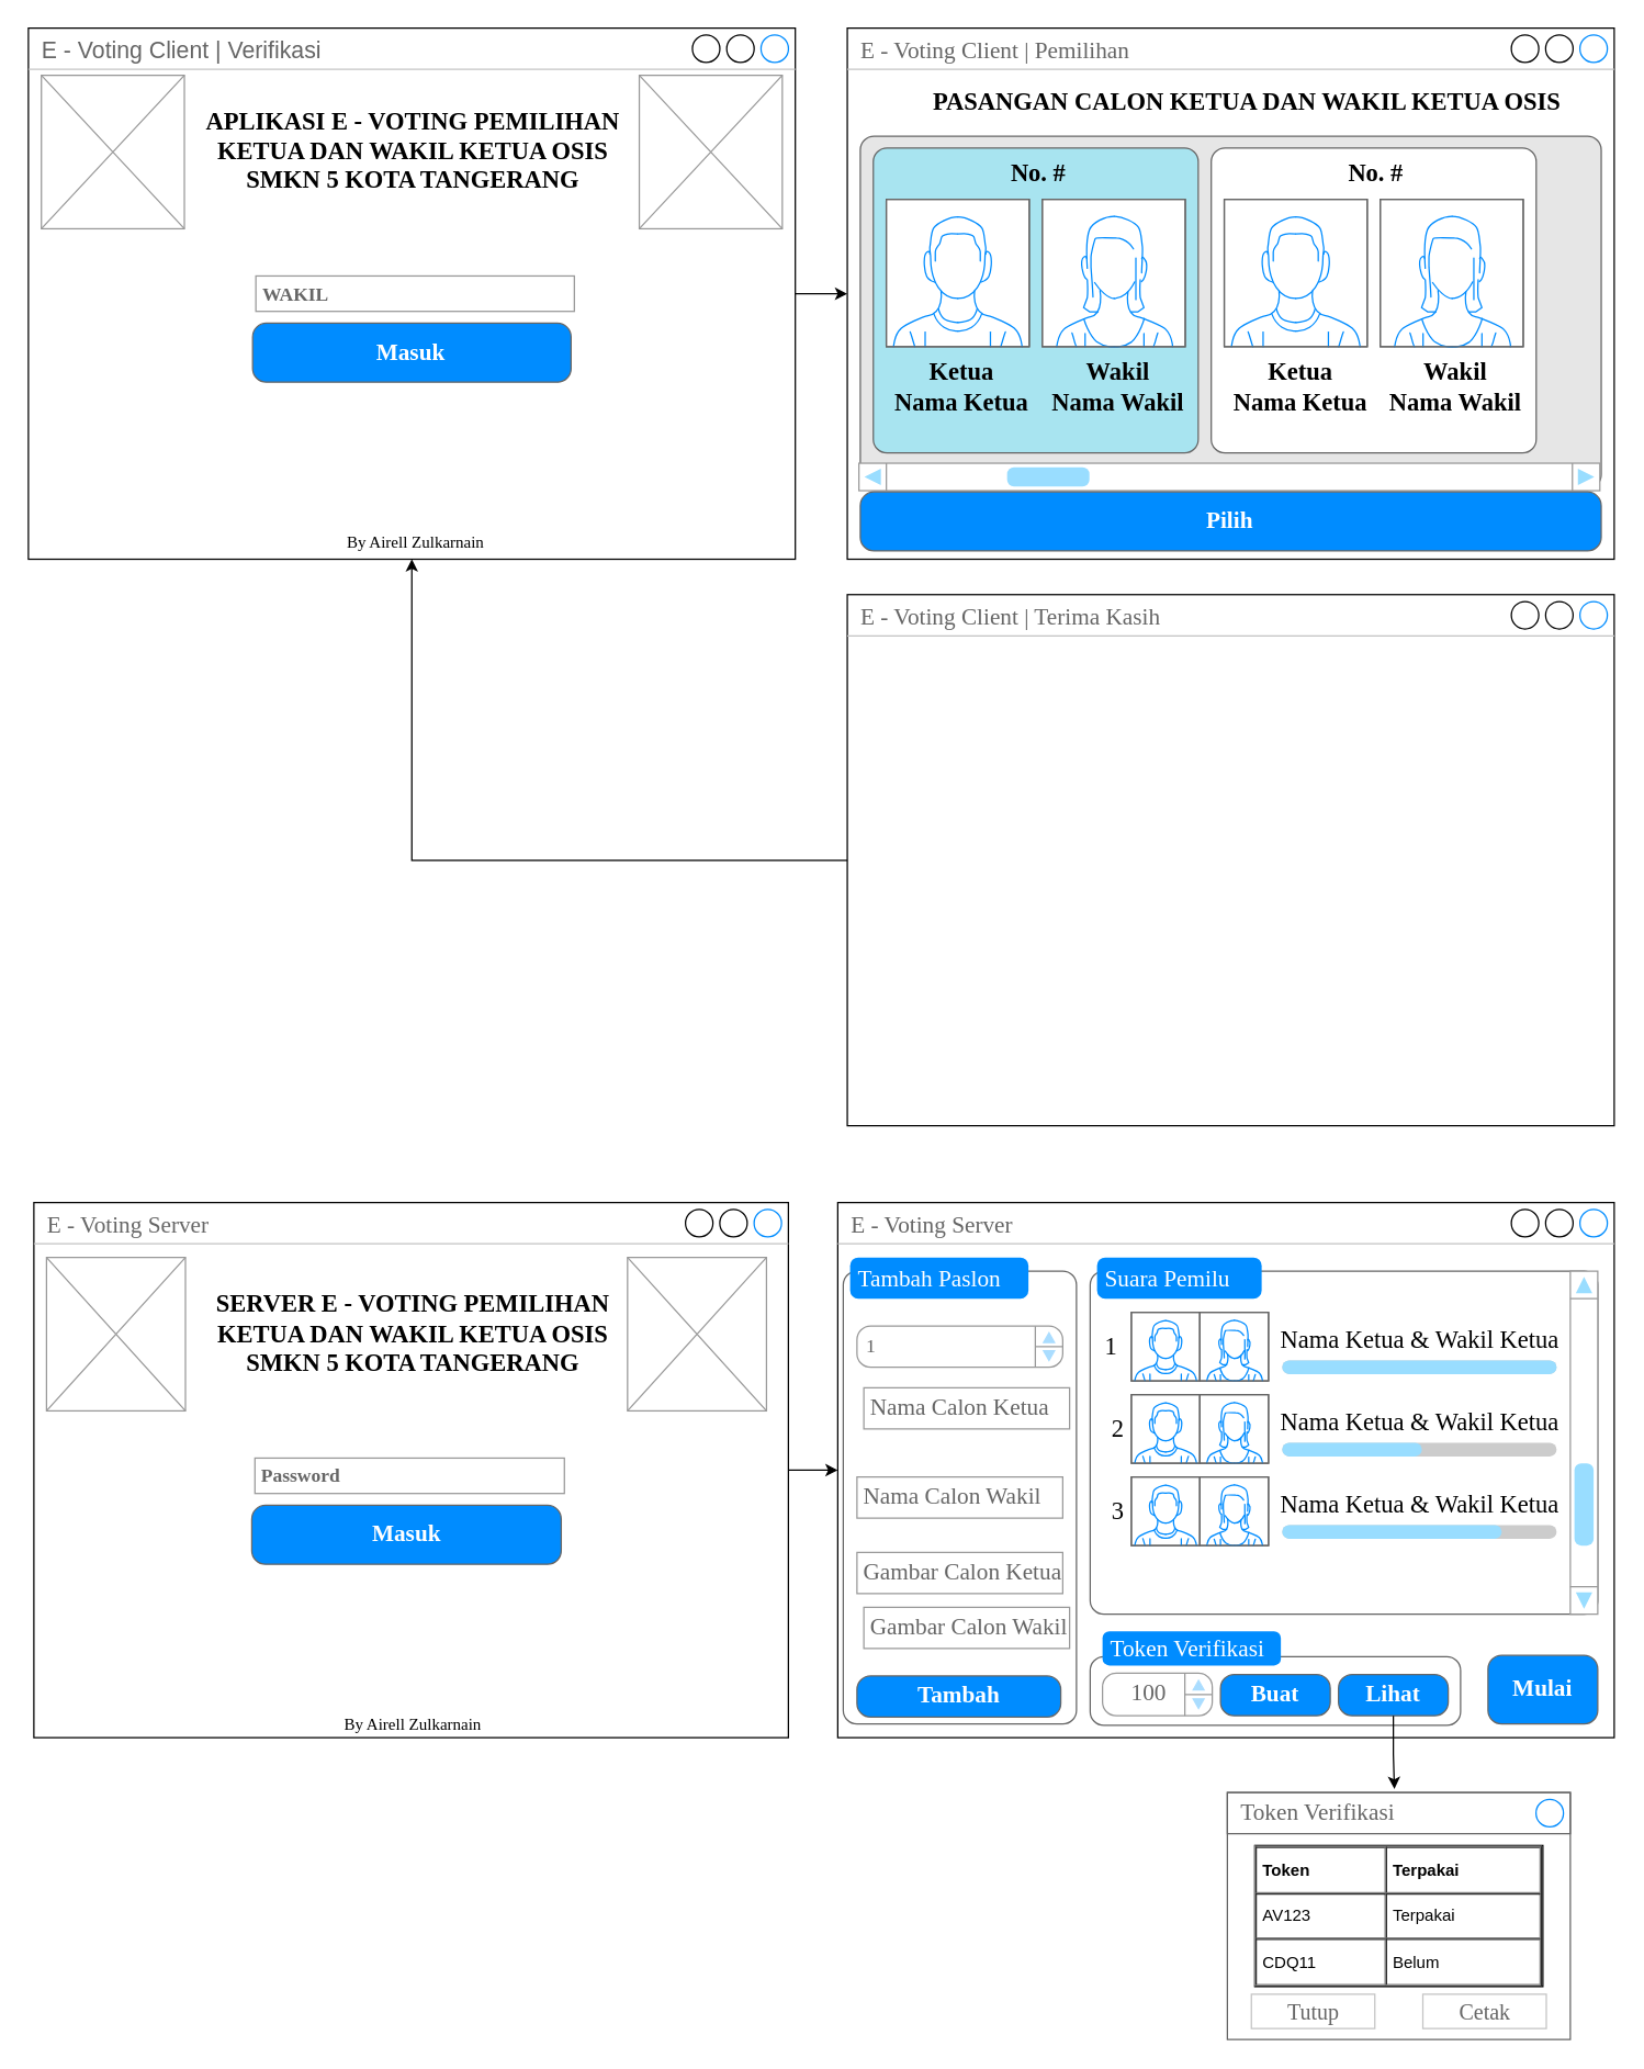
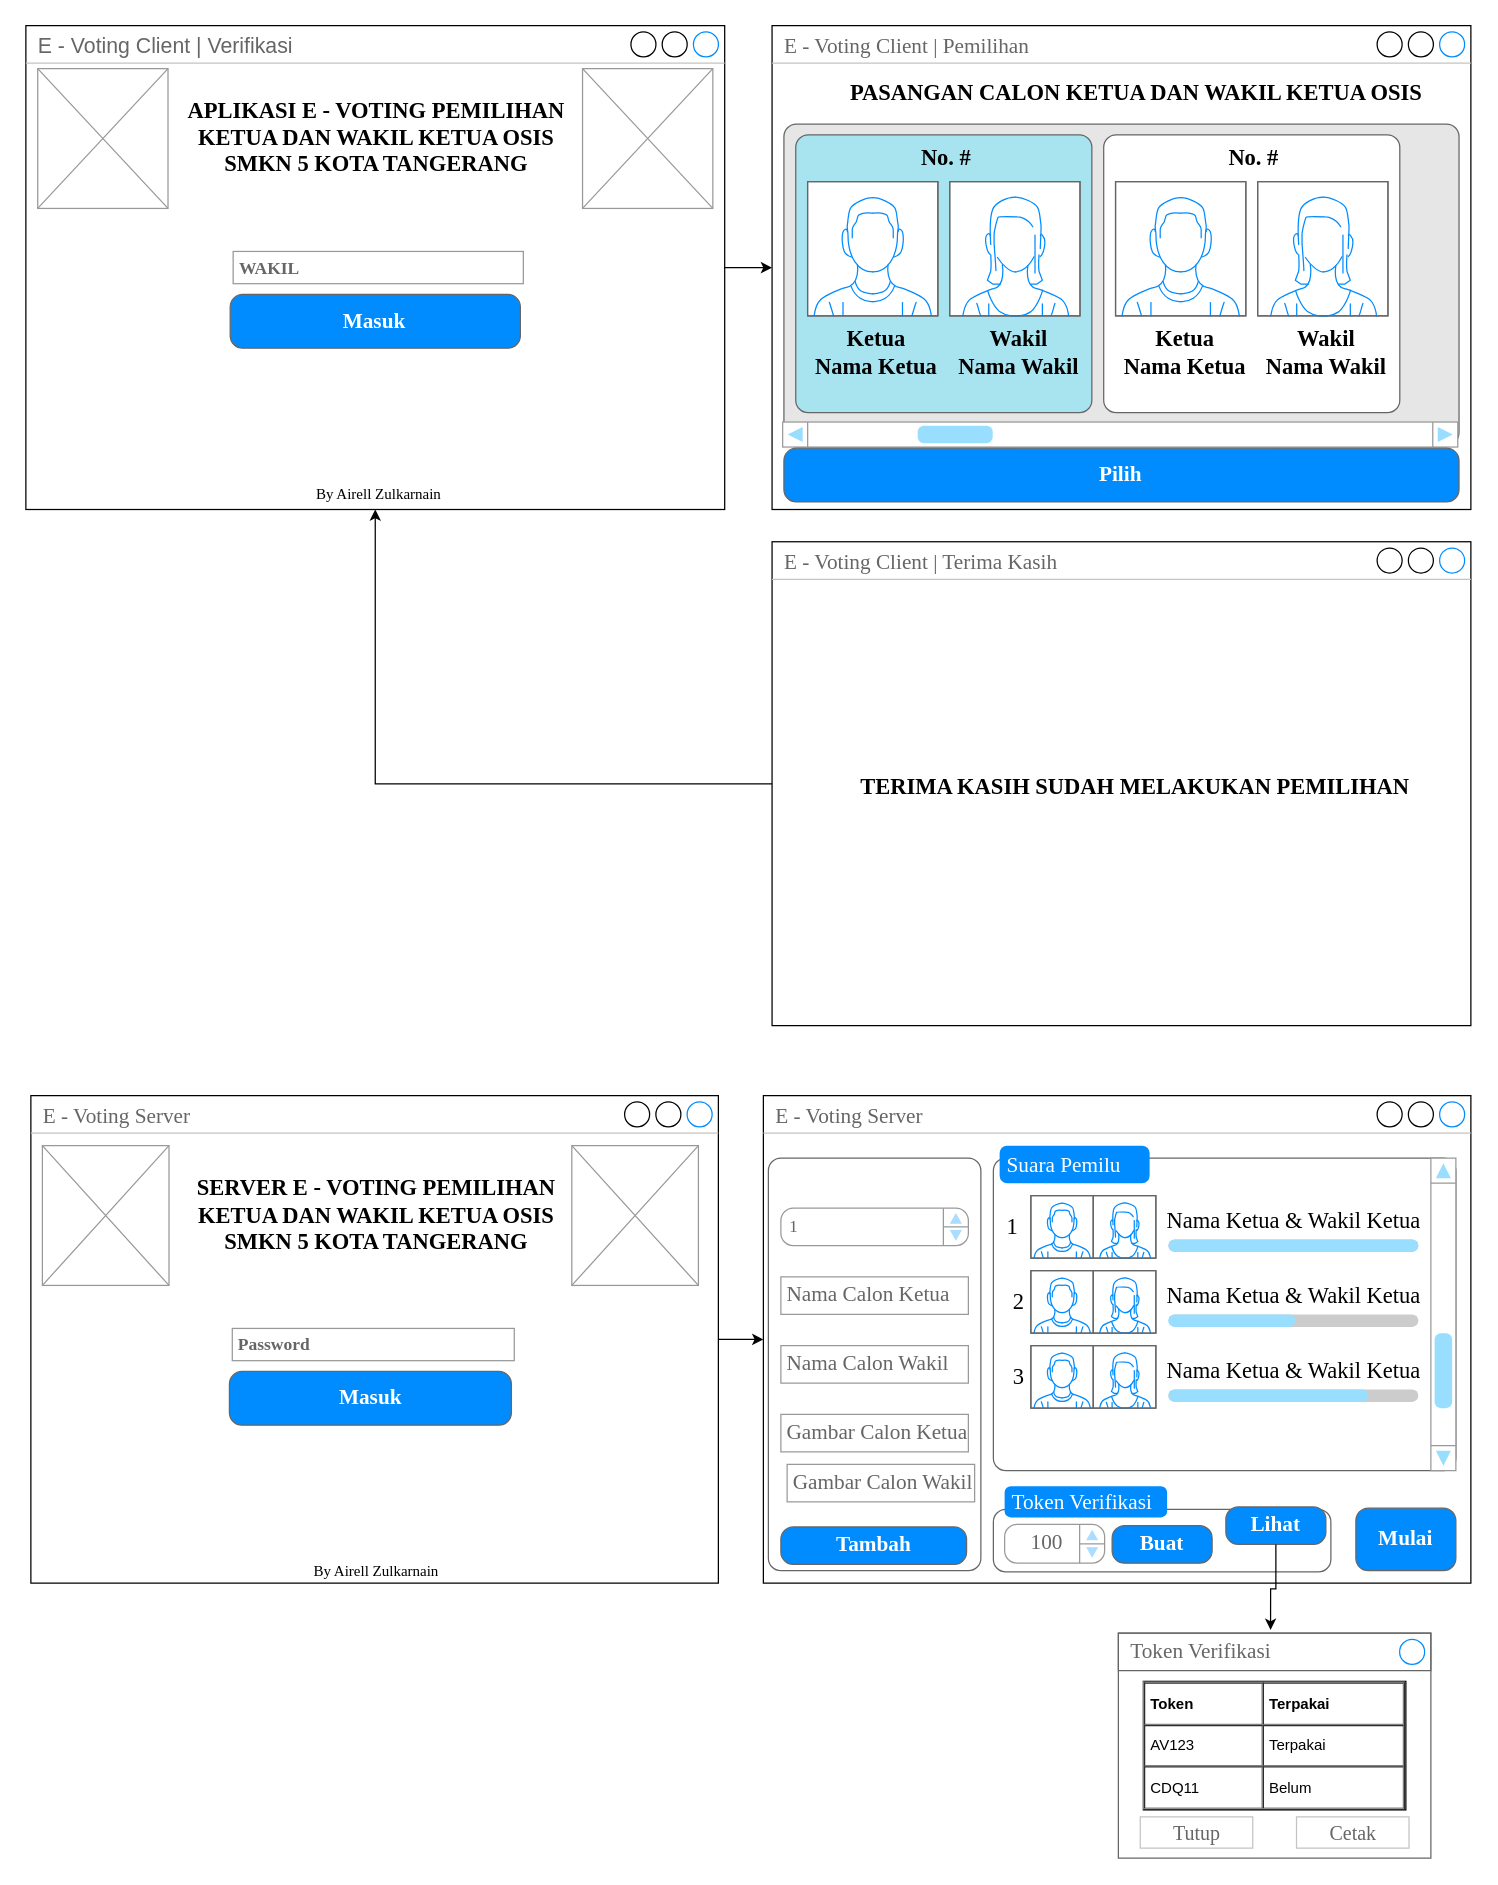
+ <mxCell id="37" value="&lt;font face=&quot;Times New Roman&quot;&gt;&lt;span style=&quot;font-size: 18px;&quot;&gt;&lt;b&gt;TERIMA KASIH SUDAH MELAKUKAN PEMILIHAN&lt;br&gt;&lt;/b&gt;&lt;/span&gt;&lt;/font&gt;" style="text;html=1;resizable=0;autosize=1;align=center;verticalAlign=middle;points=[];fillColor=none;strokeColor=none;rounded=0;" vertex="1" parent="35"><mxGeometry x="80.541" y="176.344" width="420" height="40" as="geometry" /></mxCell>
- <mxCell id="51" value="Tambah Paslon" style="shape=rect;strokeColor=none;fillColor=#008cff;strokeWidth=1;dashed=0;rounded=1;arcSize=20;fontColor=#ffffff;fontSize=17;spacing=2;spacingTop=-2;align=left;autosize=1;spacingLeft=4;resizeWidth=0;resizeHeight=0;perimeter=none;labelBorderColor=none;fontFamily=Times New Roman;" vertex="1" parent="50"><mxGeometry x="5" width="130" height="30" as="geometry" /></mxCell>
- <mxCell id="56" value="Nama Calon Ketua" style="strokeWidth=1;shadow=0;dashed=0;align=center;html=1;shape=mxgraph.mockup.forms.pwField;strokeColor=#999999;mainText=;align=left;fontColor=#666666;fontSize=17;spacingLeft=3;labelBorderColor=none;fontFamily=Times New Roman;fillColor=#FFFFFF;" vertex="1" parent="50"><mxGeometry x="15" y="95" width="150" height="30" as="geometry" /></mxCell>
+ <mxCell id="56" value="Nama Calon Ketua" style="strokeWidth=1;shadow=0;dashed=0;align=center;html=1;shape=mxgraph.mockup.forms.pwField;strokeColor=#999999;mainText=;align=left;fontColor=#666666;fontSize=17;spacingLeft=3;labelBorderColor=none;fontFamily=Times New Roman;fillColor=#FFFFFF;" vertex="1" parent="50"><mxGeometry x="10" y="105" width="150" height="30" as="geometry" /></mxCell>
- <mxCell id="61" value="Lihat" style="strokeWidth=1;shadow=0;dashed=0;align=center;html=1;shape=mxgraph.mockup.buttons.button;strokeColor=#666666;fontColor=#ffffff;mainText=;buttonStyle=round;fontSize=17;fontStyle=1;fillColor=#008cff;whiteSpace=wrap;labelBorderColor=none;fontFamily=Times New Roman;" vertex="1" parent="58"><mxGeometry x="181" y="23" width="80" height="30" as="geometry" /></mxCell>
+ <mxCell id="61" value="Lihat" style="strokeWidth=1;shadow=0;dashed=0;align=center;html=1;shape=mxgraph.mockup.buttons.button;strokeColor=#666666;fontColor=#ffffff;mainText=;buttonStyle=round;fontSize=17;fontStyle=1;fillColor=#008cff;whiteSpace=wrap;labelBorderColor=none;fontFamily=Times New Roman;" vertex="1" parent="58"><mxGeometry x="186" y="8" width="80" height="30" as="geometry" /></mxCell>
